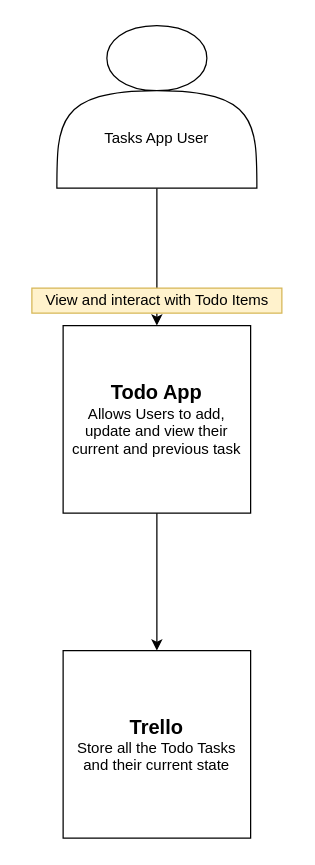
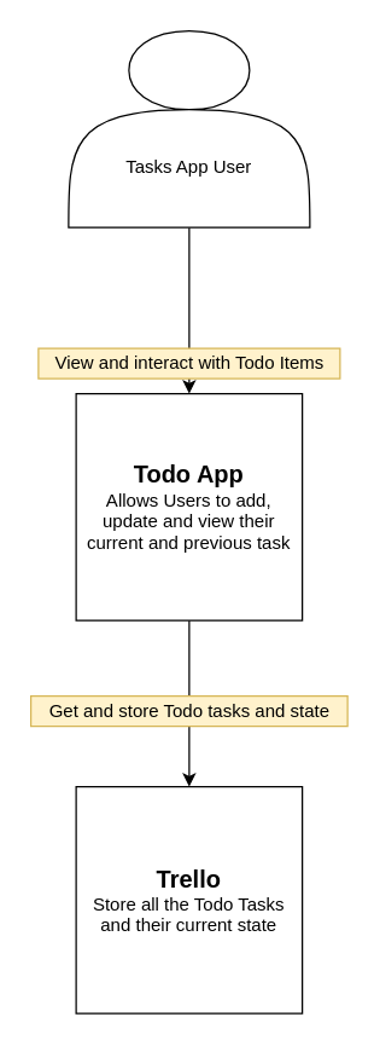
+ <mxCell id="9" value="Get and store Todo tasks and state" style="text;html=1;align=center;verticalAlign=middle;resizable=0;points=[];autosize=1;fillColor=#fff2cc;strokeColor=#d6b656;" vertex="1" parent="1"><mxGeometry x="20" y="460" width="210" height="20" as="geometry" /></mxCell>
